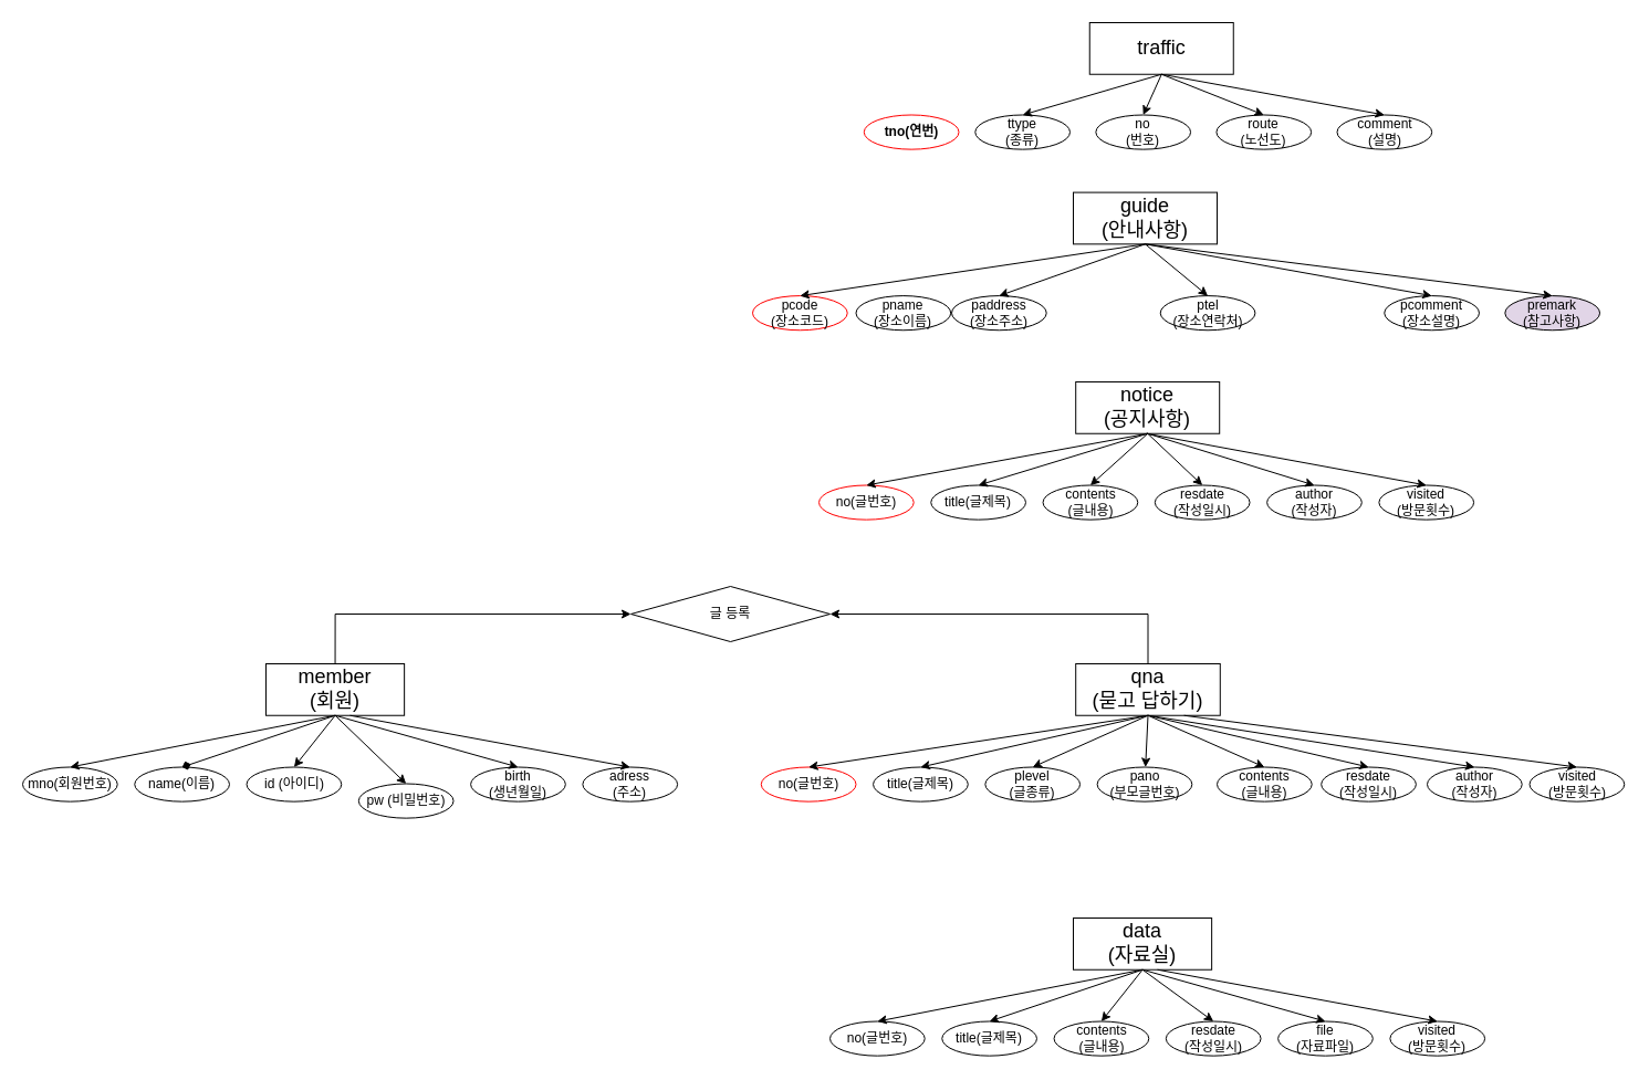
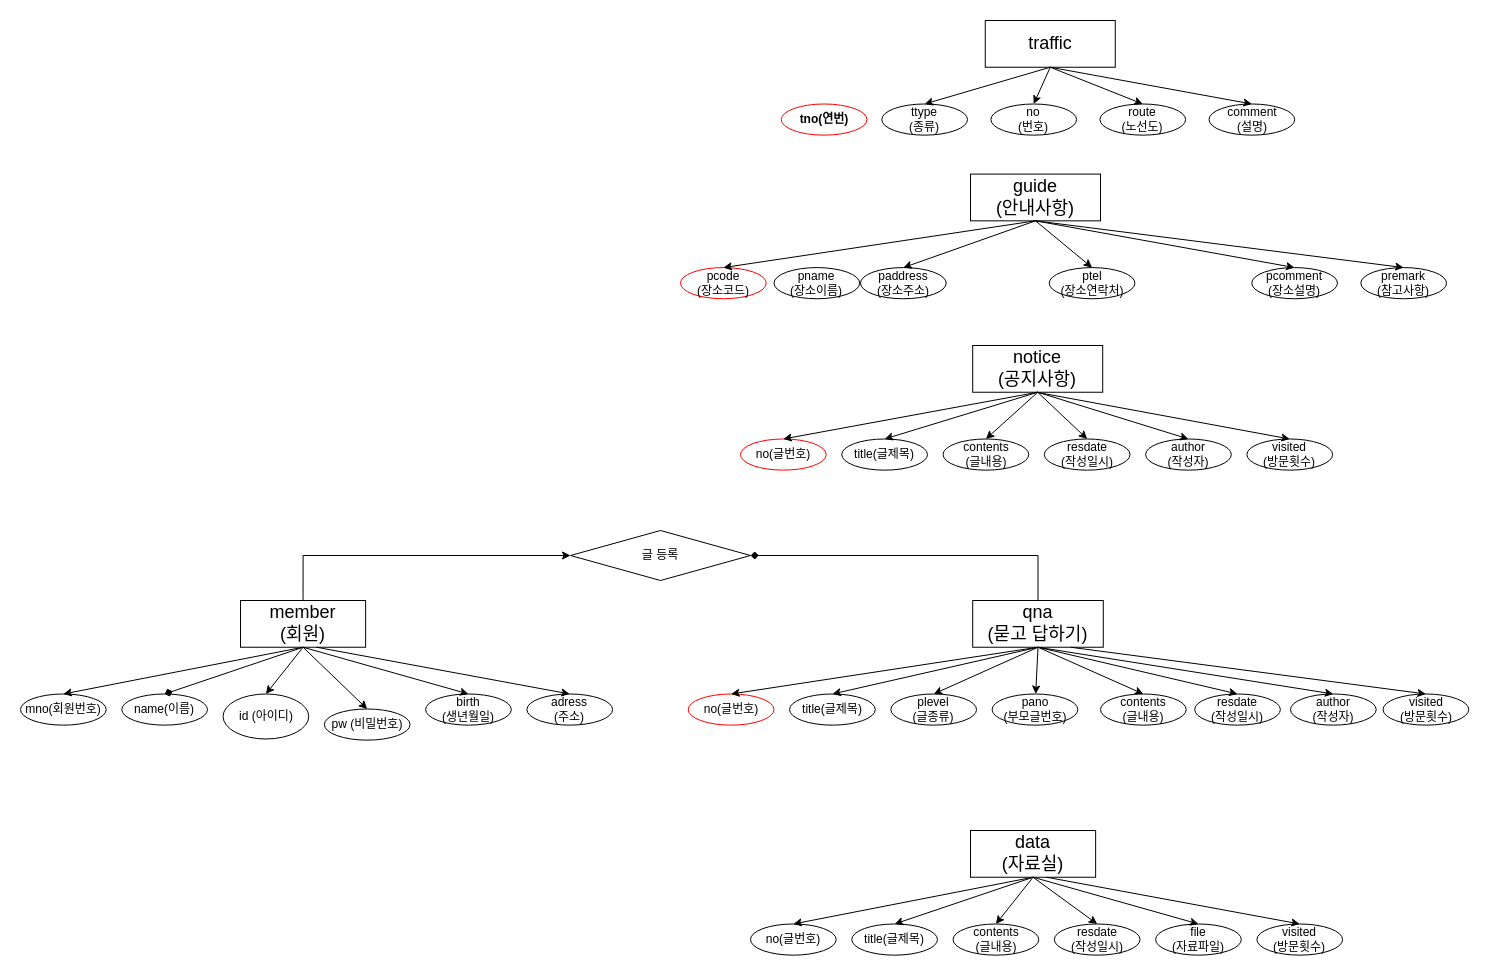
- <mxCell id="19" value="premark&lt;div&gt;(참고사항)&lt;/div&gt;" style="ellipse;whiteSpace=wrap;html=1;fillColor=#e1d5e7;" parent="1" vertex="1"><mxGeometry x="1360.35" y="267.093" width="85.698" height="31.163" as="geometry" /></mxCell>
+ <mxCell id="19" value="premark&lt;div&gt;(참고사항)&lt;/div&gt;" style="ellipse;whiteSpace=wrap;html=1;" parent="1" vertex="1"><mxGeometry x="1360.35" y="267.093" width="85.698" height="31.163" as="geometry" /></mxCell>
- <mxCell id="35" style="edgeStyle=orthogonalEdgeStyle;rounded=0;orthogonalLoop=1;jettySize=auto;html=1;exitX=0.5;exitY=0;exitDx=0;exitDy=0;entryX=1;entryY=0.5;entryDx=0;entryDy=0;" edge="1" parent="1" source="36" target="82"><mxGeometry relative="1" as="geometry" /></mxCell>
+ <mxCell id="35" style="edgeStyle=orthogonalEdgeStyle;rounded=0;orthogonalLoop=1;jettySize=auto;html=1;exitX=0.5;exitY=0;exitDx=0;exitDy=0;entryX=1;entryY=0.5;entryDx=0;entryDy=0;endArrow=diamond;" edge="1" parent="1" source="36" target="82"><mxGeometry relative="1" as="geometry" /></mxCell>
- <mxCell id="70" value="id (아이디)" style="ellipse;whiteSpace=wrap;html=1;" parent="1" vertex="1"><mxGeometry x="222.56" y="693.488" width="85.698" height="31.163" as="geometry" /></mxCell>
+ <mxCell id="70" value="id (아이디)" style="ellipse;whiteSpace=wrap;html=1;" parent="1" vertex="1"><mxGeometry x="222.56" y="693.488" width="85.698" height="45" as="geometry" /></mxCell>
